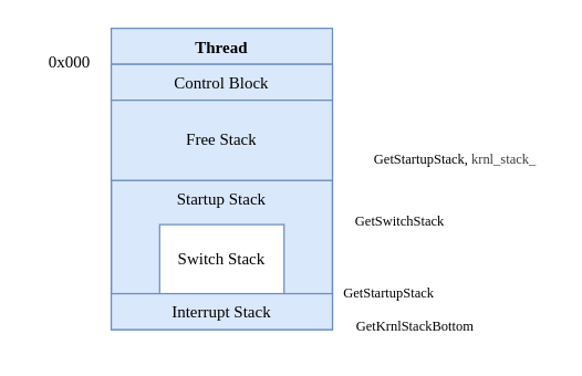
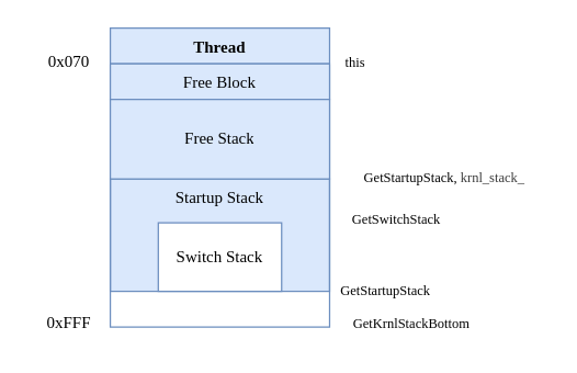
- <mxCell id="5" value="0x000" style="text;html=1;align=center;verticalAlign=middle;whiteSpace=wrap;rounded=0;fontFamily=Verdana;container=0;movable=0;resizable=0;rotatable=0;deletable=0;editable=0;locked=1;connectable=0;" vertex="1" parent="1"><mxGeometry x="20" y="30" width="60" height="30" as="geometry" /></mxCell>
+ <mxCell id="5" value="0x070" style="text;html=1;align=center;verticalAlign=middle;whiteSpace=wrap;rounded=0;fontFamily=Verdana;container=0;movable=0;resizable=0;rotatable=0;deletable=0;editable=0;locked=1;connectable=0;" vertex="1" parent="1"><mxGeometry x="20" y="30" width="60" height="30" as="geometry" /></mxCell>
+ <mxCell id="7" value="this" style="text;html=1;align=center;verticalAlign=middle;whiteSpace=wrap;rounded=0;fontFamily=Verdana;fontSize=10;horizontal=1;container=0;movable=0;resizable=0;rotatable=0;deletable=0;editable=0;locked=1;connectable=0;" vertex="1" parent="1"><mxGeometry x="249" y="30" width="20" height="30" as="geometry" /></mxCell>
- <mxCell id="12" value="Control Block" style="text;strokeColor=#6c8ebf;fillColor=#dae8fc;align=center;verticalAlign=top;spacingLeft=4;spacingRight=4;overflow=hidden;rotatable=0;points=[[0,0.5],[1,0.5]];portConstraint=eastwest;whiteSpace=wrap;html=1;fontFamily=Verdana;movable=0;resizable=0;deletable=0;editable=0;locked=1;connectable=0;" vertex="1" parent="1"><mxGeometry x="80" y="46" width="160" height="26" as="geometry" /></mxCell>
+ <mxCell id="12" value="Free Block" style="text;strokeColor=#6c8ebf;fillColor=#dae8fc;align=center;verticalAlign=top;spacingLeft=4;spacingRight=4;overflow=hidden;rotatable=0;points=[[0,0.5],[1,0.5]];portConstraint=eastwest;whiteSpace=wrap;html=1;fontFamily=Verdana;movable=0;resizable=0;deletable=0;editable=0;locked=1;connectable=0;" vertex="1" parent="1"><mxGeometry x="80" y="46" width="160" height="26" as="geometry" /></mxCell>
- <mxCell id="11" value="GetStartupStack,&amp;nbsp;&lt;span style=&quot;background-color: rgb(255, 255, 255); color: rgb(59, 59, 59); font-size: 10px; white-space: pre;&quot;&gt;krnl_stack_&lt;/span&gt;" style="text;html=1;align=center;verticalAlign=middle;whiteSpace=wrap;rounded=0;fontFamily=Verdana;fontSize=10;container=0;movable=0;resizable=0;rotatable=0;deletable=0;editable=0;locked=1;connectable=0;" vertex="1" parent="1"><mxGeometry x="254" y="99" width="150" height="30" as="geometry" /></mxCell>
+ <mxCell id="11" value="GetStartupStack,&amp;nbsp;&lt;span style=&quot;background-color: rgb(255, 255, 255); color: rgb(59, 59, 59); font-size: 10px; white-space: pre;&quot;&gt;krnl_stack_&lt;/span&gt;" style="text;html=1;align=center;verticalAlign=middle;whiteSpace=wrap;rounded=0;fontFamily=Verdana;fontSize=10;container=0;movable=0;resizable=0;rotatable=0;deletable=0;editable=0;locked=1;connectable=0;" vertex="1" parent="1"><mxGeometry x="249" y="114" width="150" height="30" as="geometry" /></mxCell>
- <mxCell id="14" value="Interrupt Stack" style="text;strokeColor=#6c8ebf;fillColor=#dae8fc;align=center;verticalAlign=top;spacingLeft=4;spacingRight=4;overflow=hidden;rotatable=0;points=[[0,0.5],[1,0.5]];portConstraint=eastwest;whiteSpace=wrap;html=1;fontFamily=Verdana;movable=0;resizable=0;deletable=0;editable=0;locked=1;connectable=0;" vertex="1" parent="1"><mxGeometry x="80" y="212" width="160" height="26" as="geometry" /></mxCell>
+ <mxCell id="6" value="0xFFF" style="text;html=1;align=center;verticalAlign=middle;whiteSpace=wrap;rounded=0;fontFamily=Verdana;container=0;movable=0;resizable=0;rotatable=0;deletable=0;editable=0;locked=1;connectable=0;" vertex="1" parent="1"><mxGeometry x="20" y="220" width="60" height="30" as="geometry" /></mxCell>
